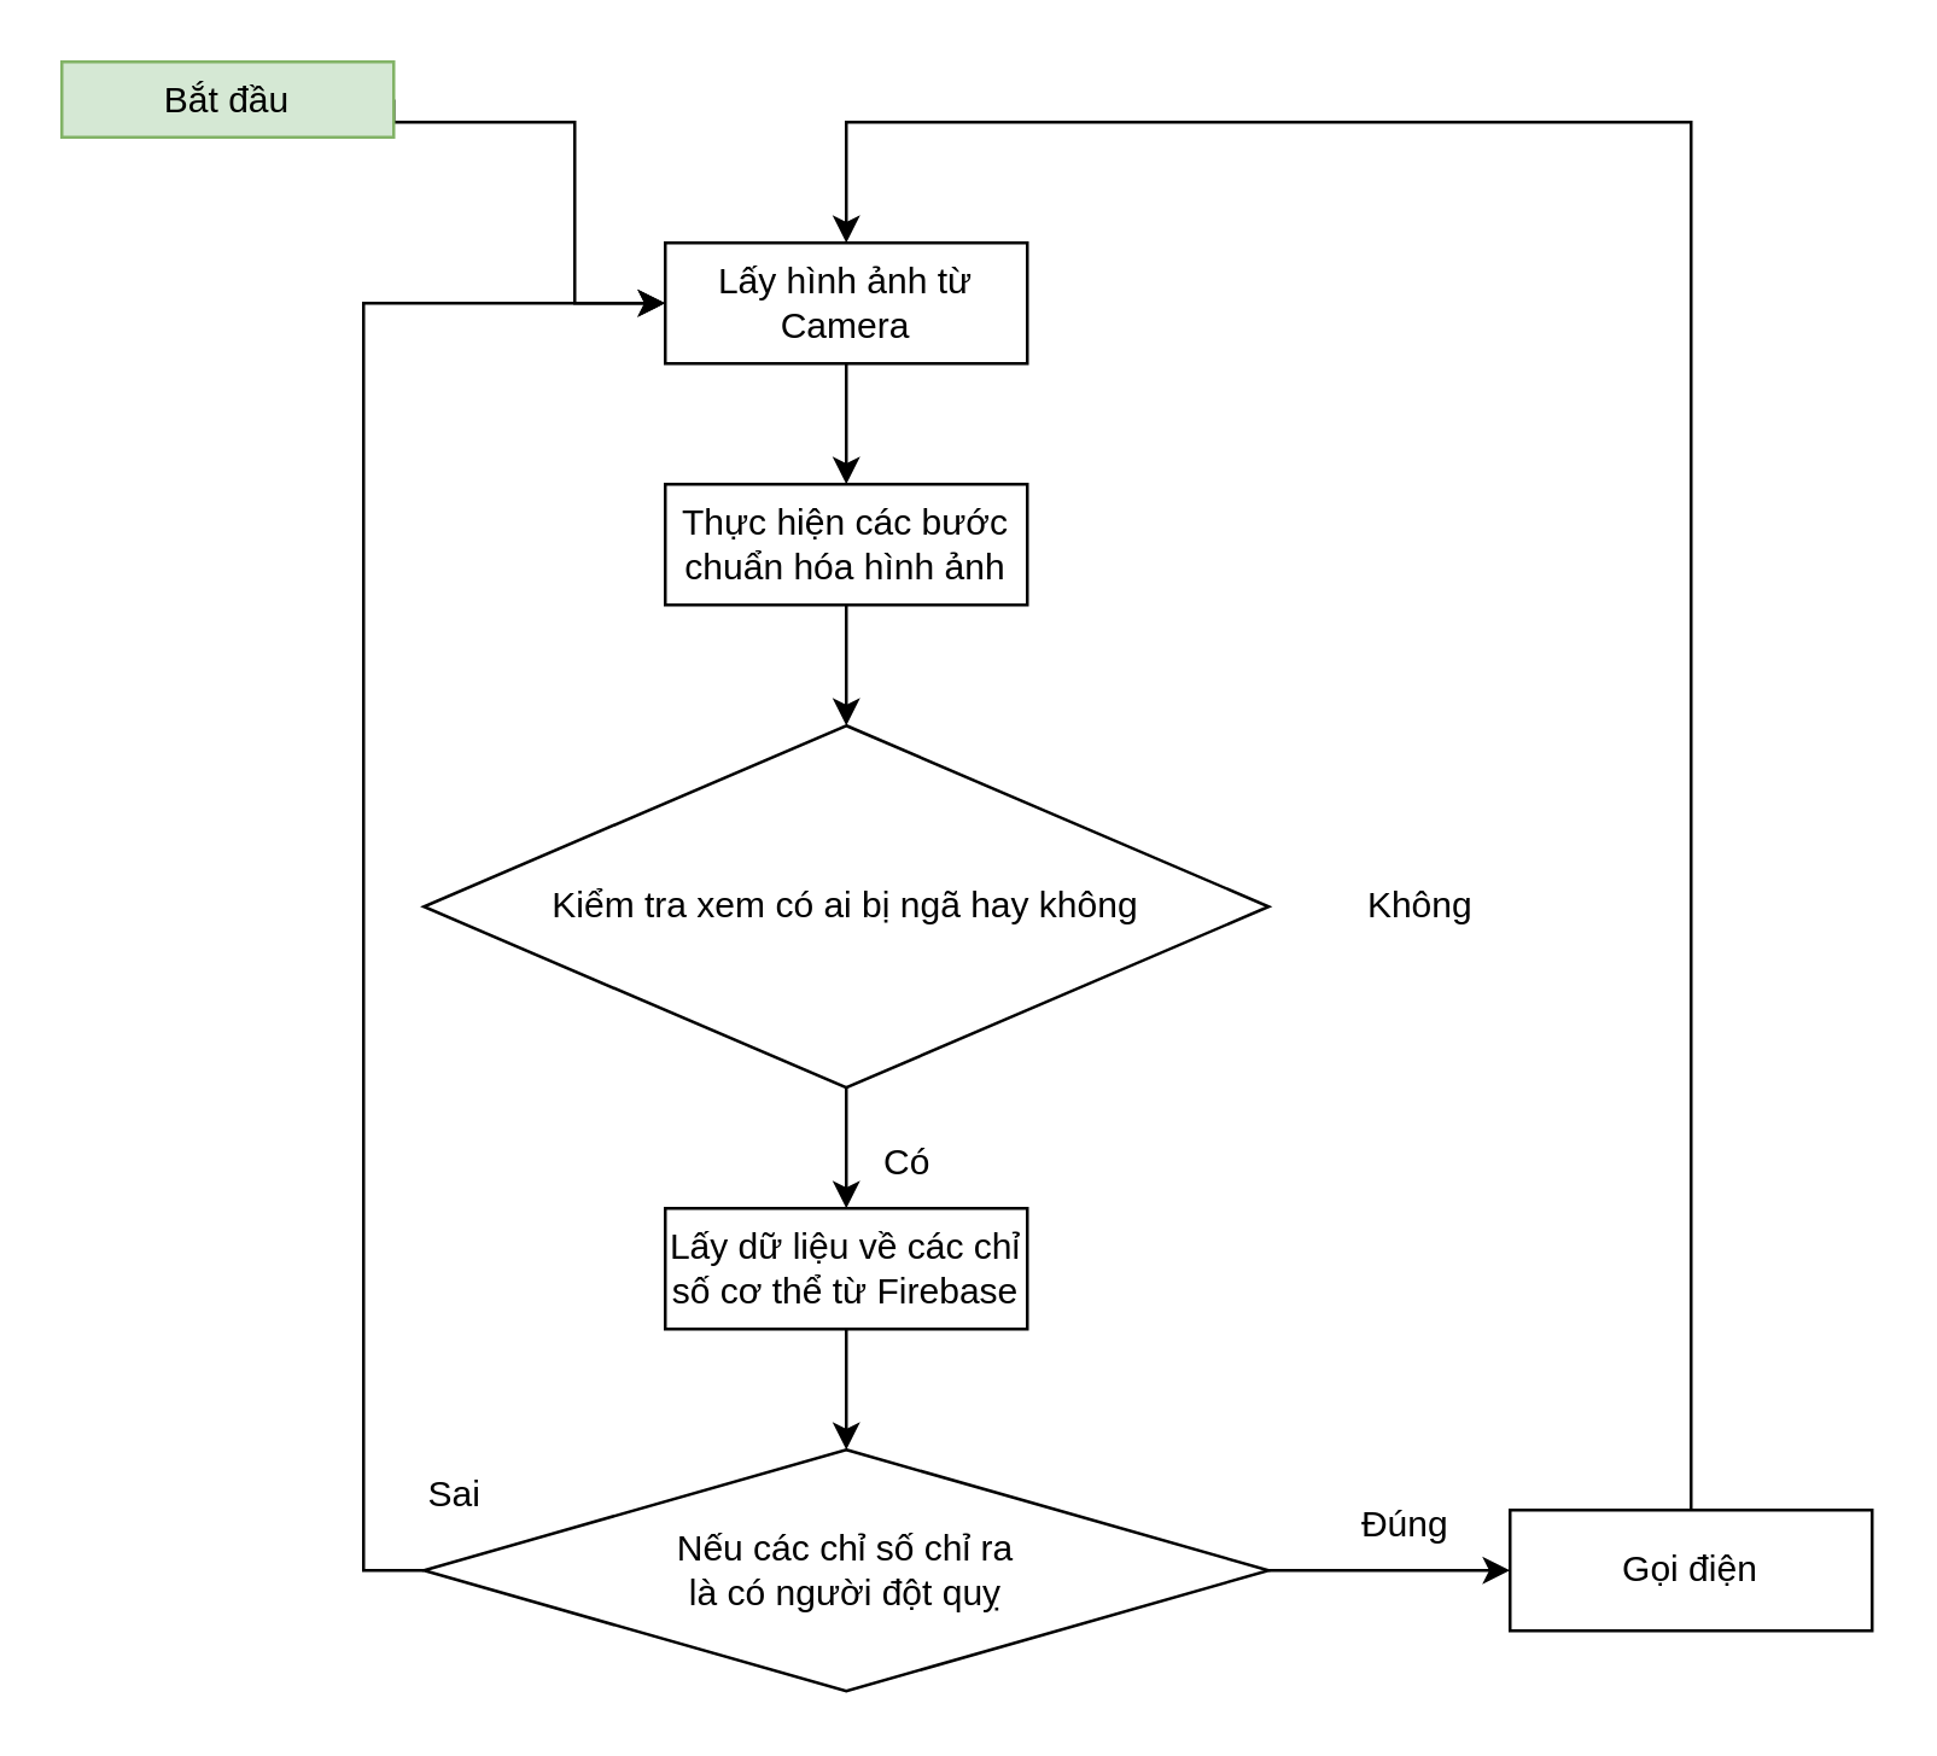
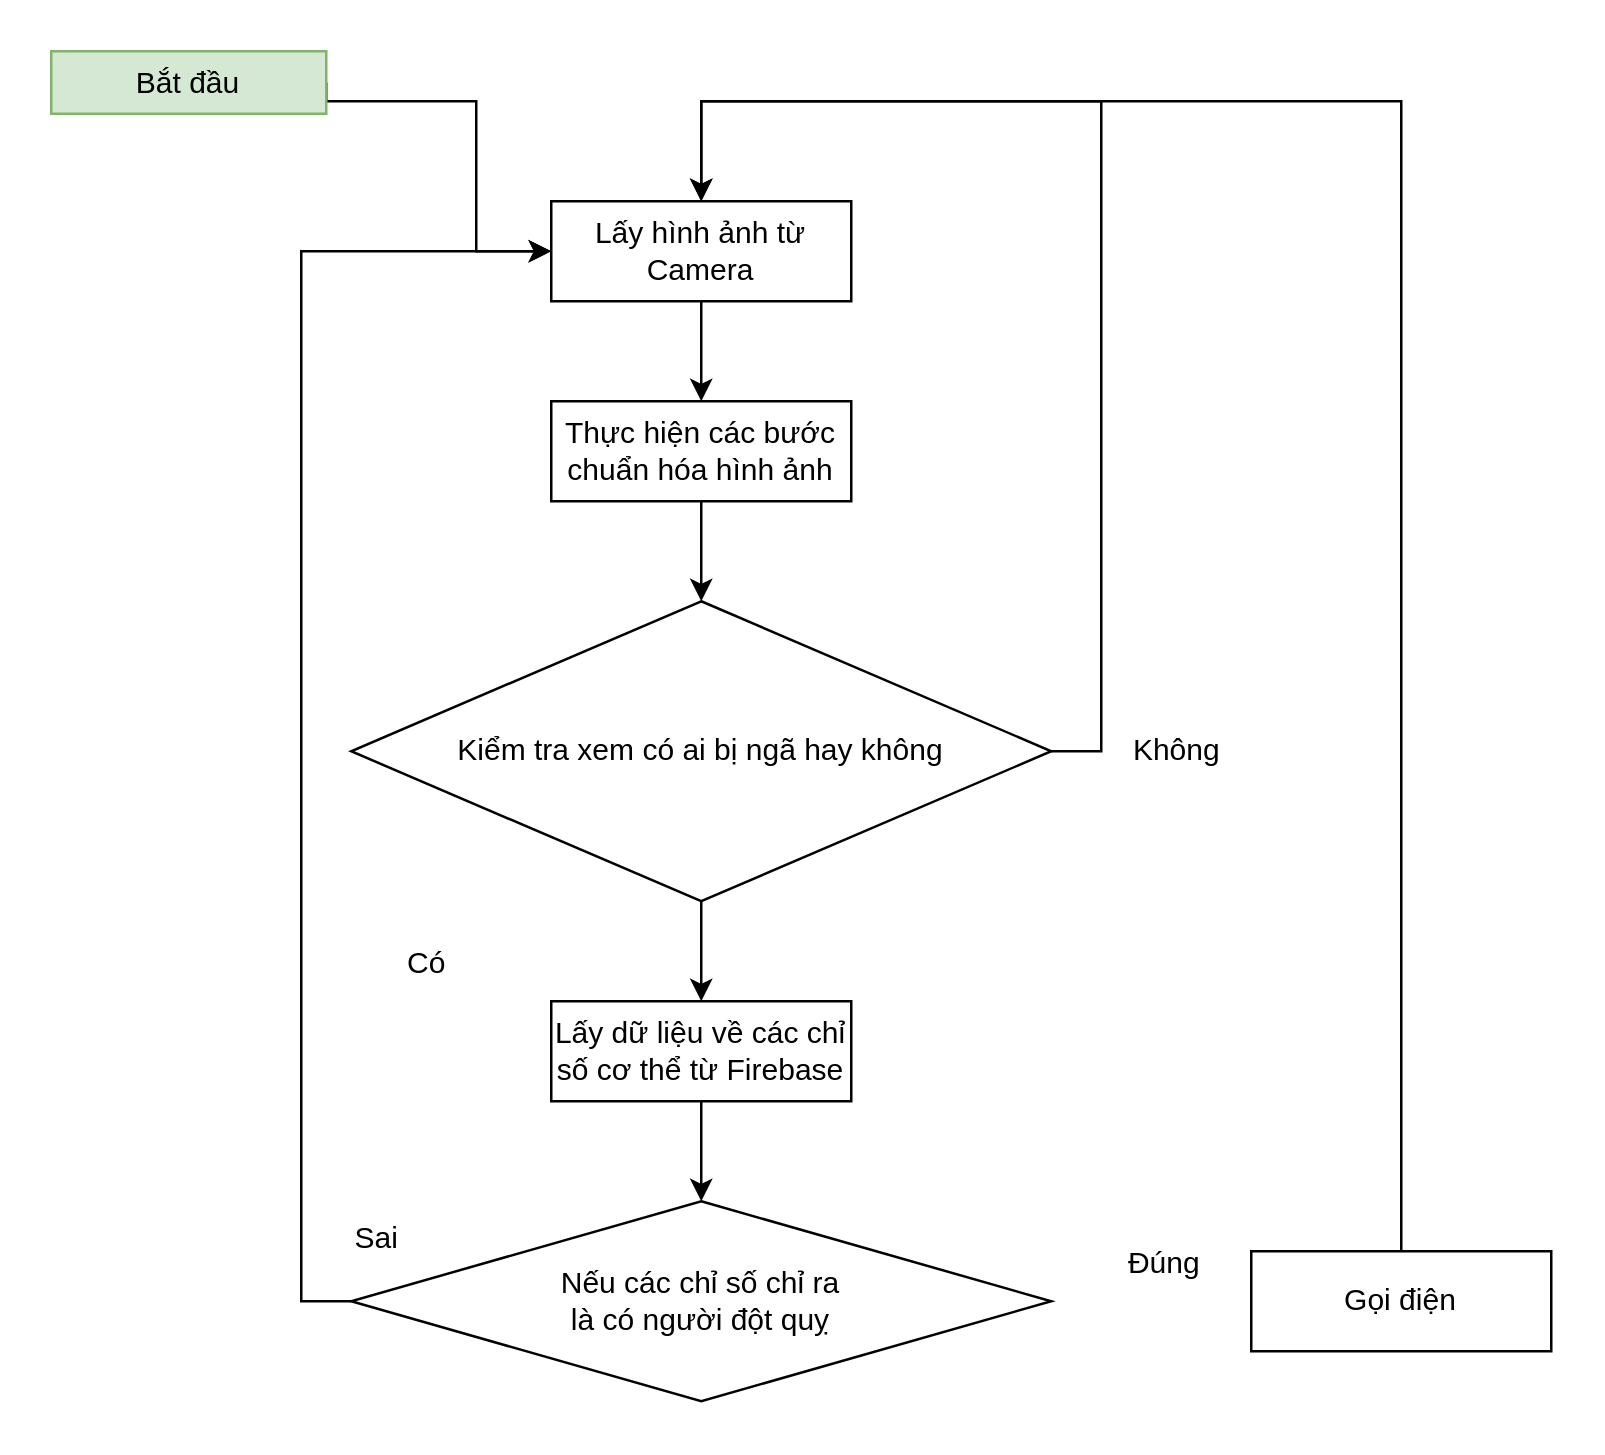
+ <mxCell id="8" style="edgeStyle=orthogonalEdgeStyle;rounded=0;orthogonalLoop=1;jettySize=auto;html=1;exitX=1;exitY=0.5;exitDx=0;exitDy=0;entryX=0.5;entryY=0;entryDx=0;entryDy=0;" edge="1" parent="1" source="10" target="5"><mxGeometry relative="1" as="geometry"><Array as="points"><mxPoint x="440" y="300" /><mxPoint x="440" y="40" /><mxPoint x="280" y="40" /></Array></mxGeometry></mxCell>
- <mxCell id="20" value="Có" style="text;html=1;align=center;verticalAlign=middle;resizable=0;points=[];autosize=1;strokeColor=none;fillColor=none;" vertex="1" parent="1"><mxGeometry x="280" y="370" width="40" height="30" as="geometry" /></mxCell>
+ <mxCell id="20" value="Có" style="text;html=1;align=center;verticalAlign=middle;resizable=0;points=[];autosize=1;strokeColor=none;fillColor=none;" vertex="1" parent="1"><mxGeometry x="150" y="370" width="40" height="30" as="geometry" /></mxCell>
- <mxCell id="14" style="edgeStyle=orthogonalEdgeStyle;rounded=0;orthogonalLoop=1;jettySize=auto;html=1;exitX=1;exitY=0.5;exitDx=0;exitDy=0;entryX=0;entryY=0.5;entryDx=0;entryDy=0;" edge="1" parent="1" source="16" target="18"><mxGeometry relative="1" as="geometry" /></mxCell>
